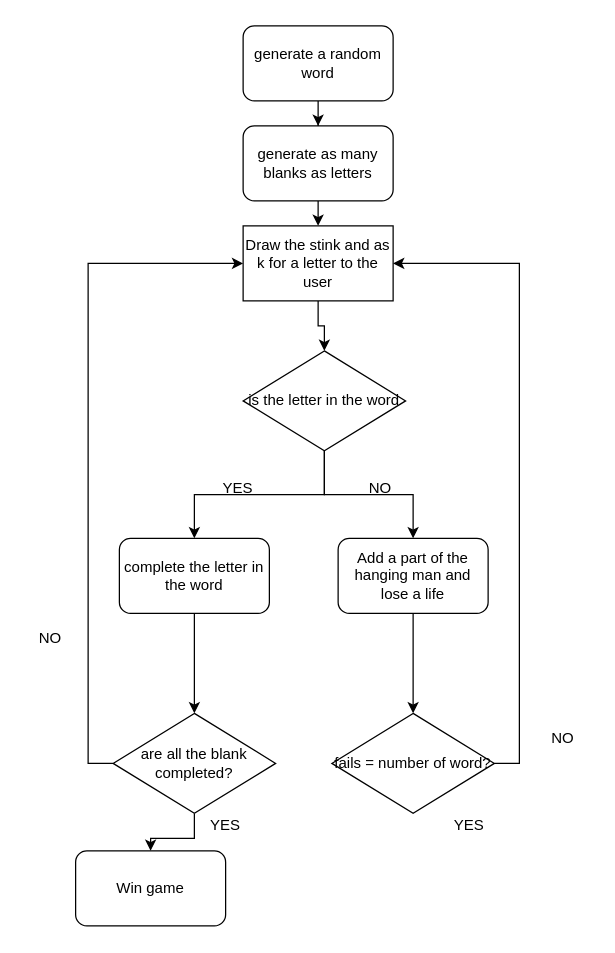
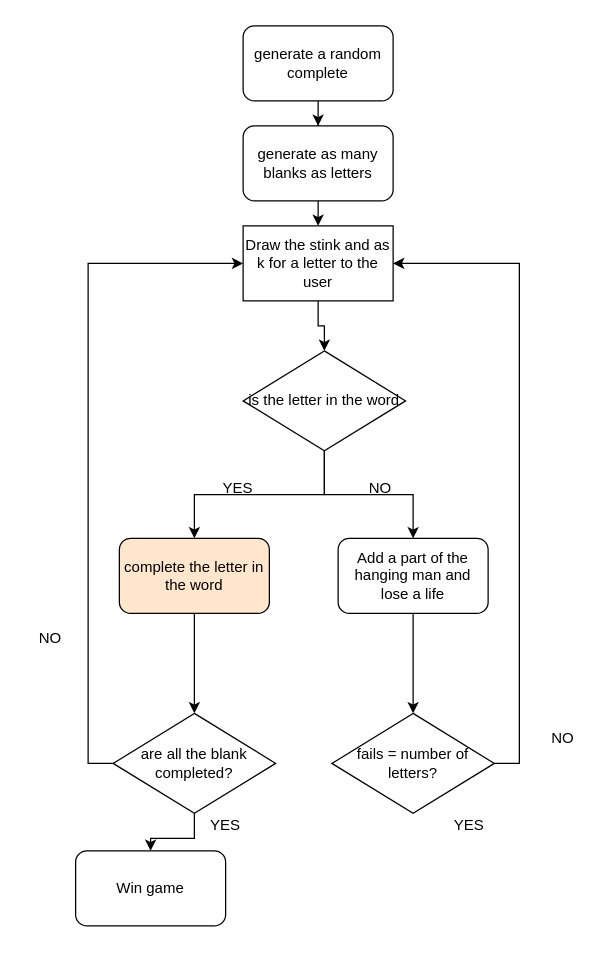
- <mxCell id="3" value="generate a random word" style="rounded=1;whiteSpace=wrap;html=1;" vertex="1" parent="1"><mxGeometry x="194" y="20" width="120" height="60" as="geometry" /></mxCell>
+ <mxCell id="3" value="generate a random complete" style="rounded=1;whiteSpace=wrap;html=1;" vertex="1" parent="1"><mxGeometry x="194" y="20" width="120" height="60" as="geometry" /></mxCell>
- <mxCell id="13" value="complete the letter in the word" style="rounded=1;whiteSpace=wrap;html=1;" vertex="1" parent="1"><mxGeometry x="95" y="430" width="120" height="60" as="geometry" /></mxCell>
+ <mxCell id="13" value="complete the letter in the word" style="rounded=1;whiteSpace=wrap;html=1;fillColor=#ffe6cc;" vertex="1" parent="1"><mxGeometry x="95" y="430" width="120" height="60" as="geometry" /></mxCell>
- <mxCell id="18" value="fails = number of word?" style="rhombus;whiteSpace=wrap;html=1;" vertex="1" parent="1"><mxGeometry x="265" y="570" width="130" height="80" as="geometry" /></mxCell>
+ <mxCell id="18" value="fails = number of letters?" style="rhombus;whiteSpace=wrap;html=1;" vertex="1" parent="1"><mxGeometry x="265" y="570" width="130" height="80" as="geometry" /></mxCell>
